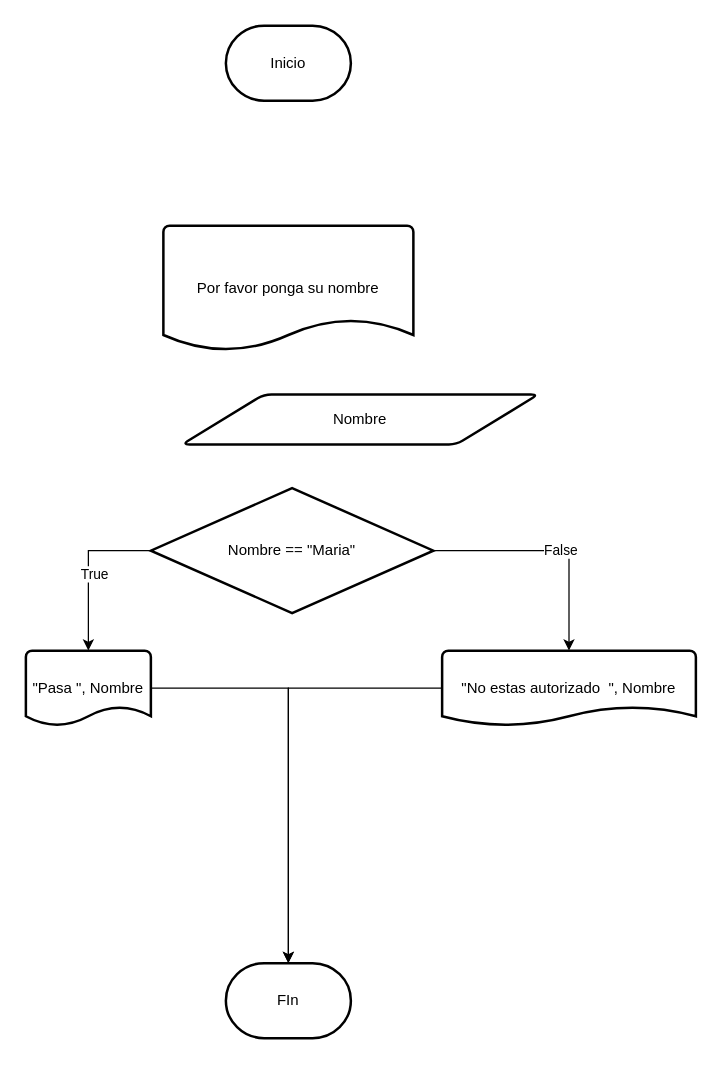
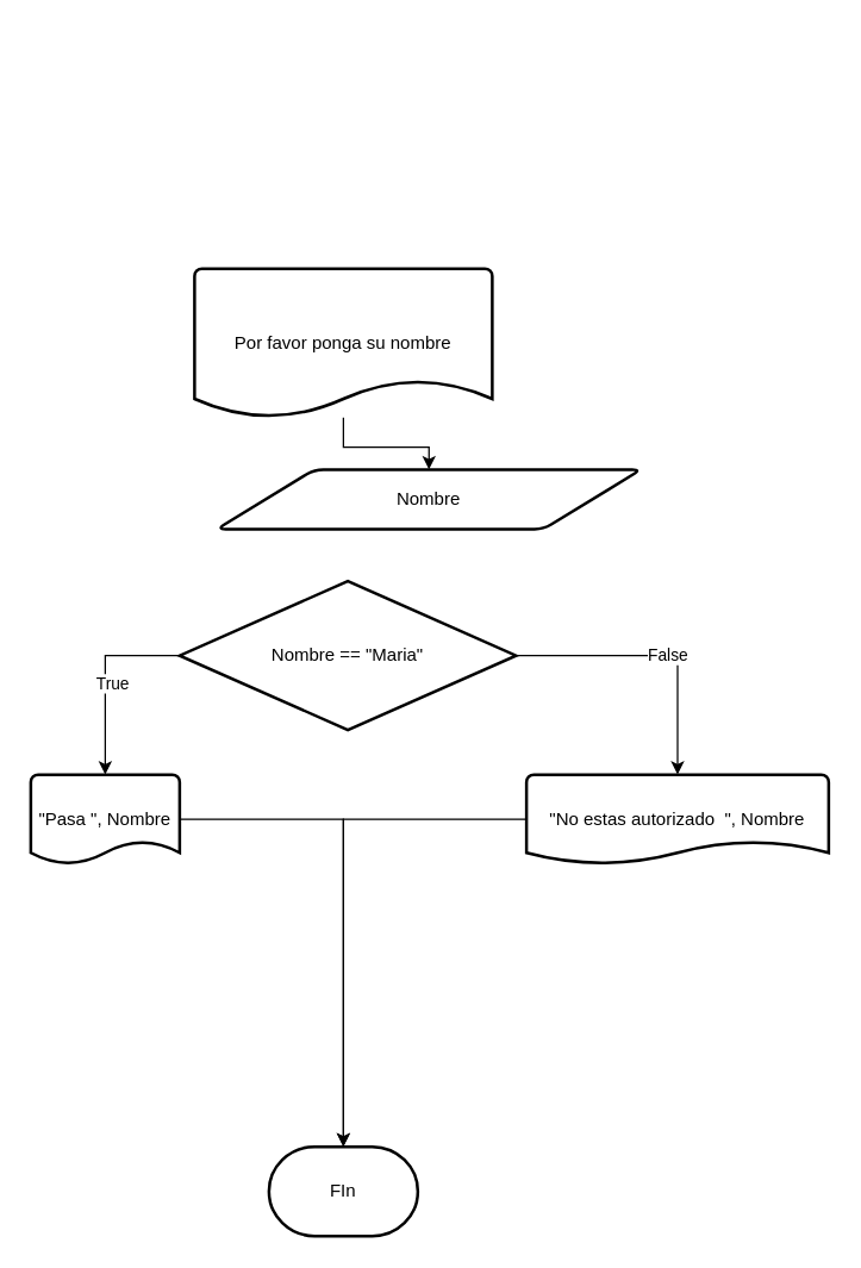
- <mxCell id="2" value="Inicio" style="strokeWidth=2;html=1;shape=mxgraph.flowchart.terminator;whiteSpace=wrap;" vertex="1" parent="1"><mxGeometry x="180" y="20" width="100" height="60" as="geometry" /></mxCell>
+ <mxCell id="4" style="edgeStyle=orthogonalEdgeStyle;rounded=0;orthogonalLoop=1;jettySize=auto;html=1;" edge="1" parent="1" source="5" target="6"><mxGeometry relative="1" as="geometry" /></mxCell>
